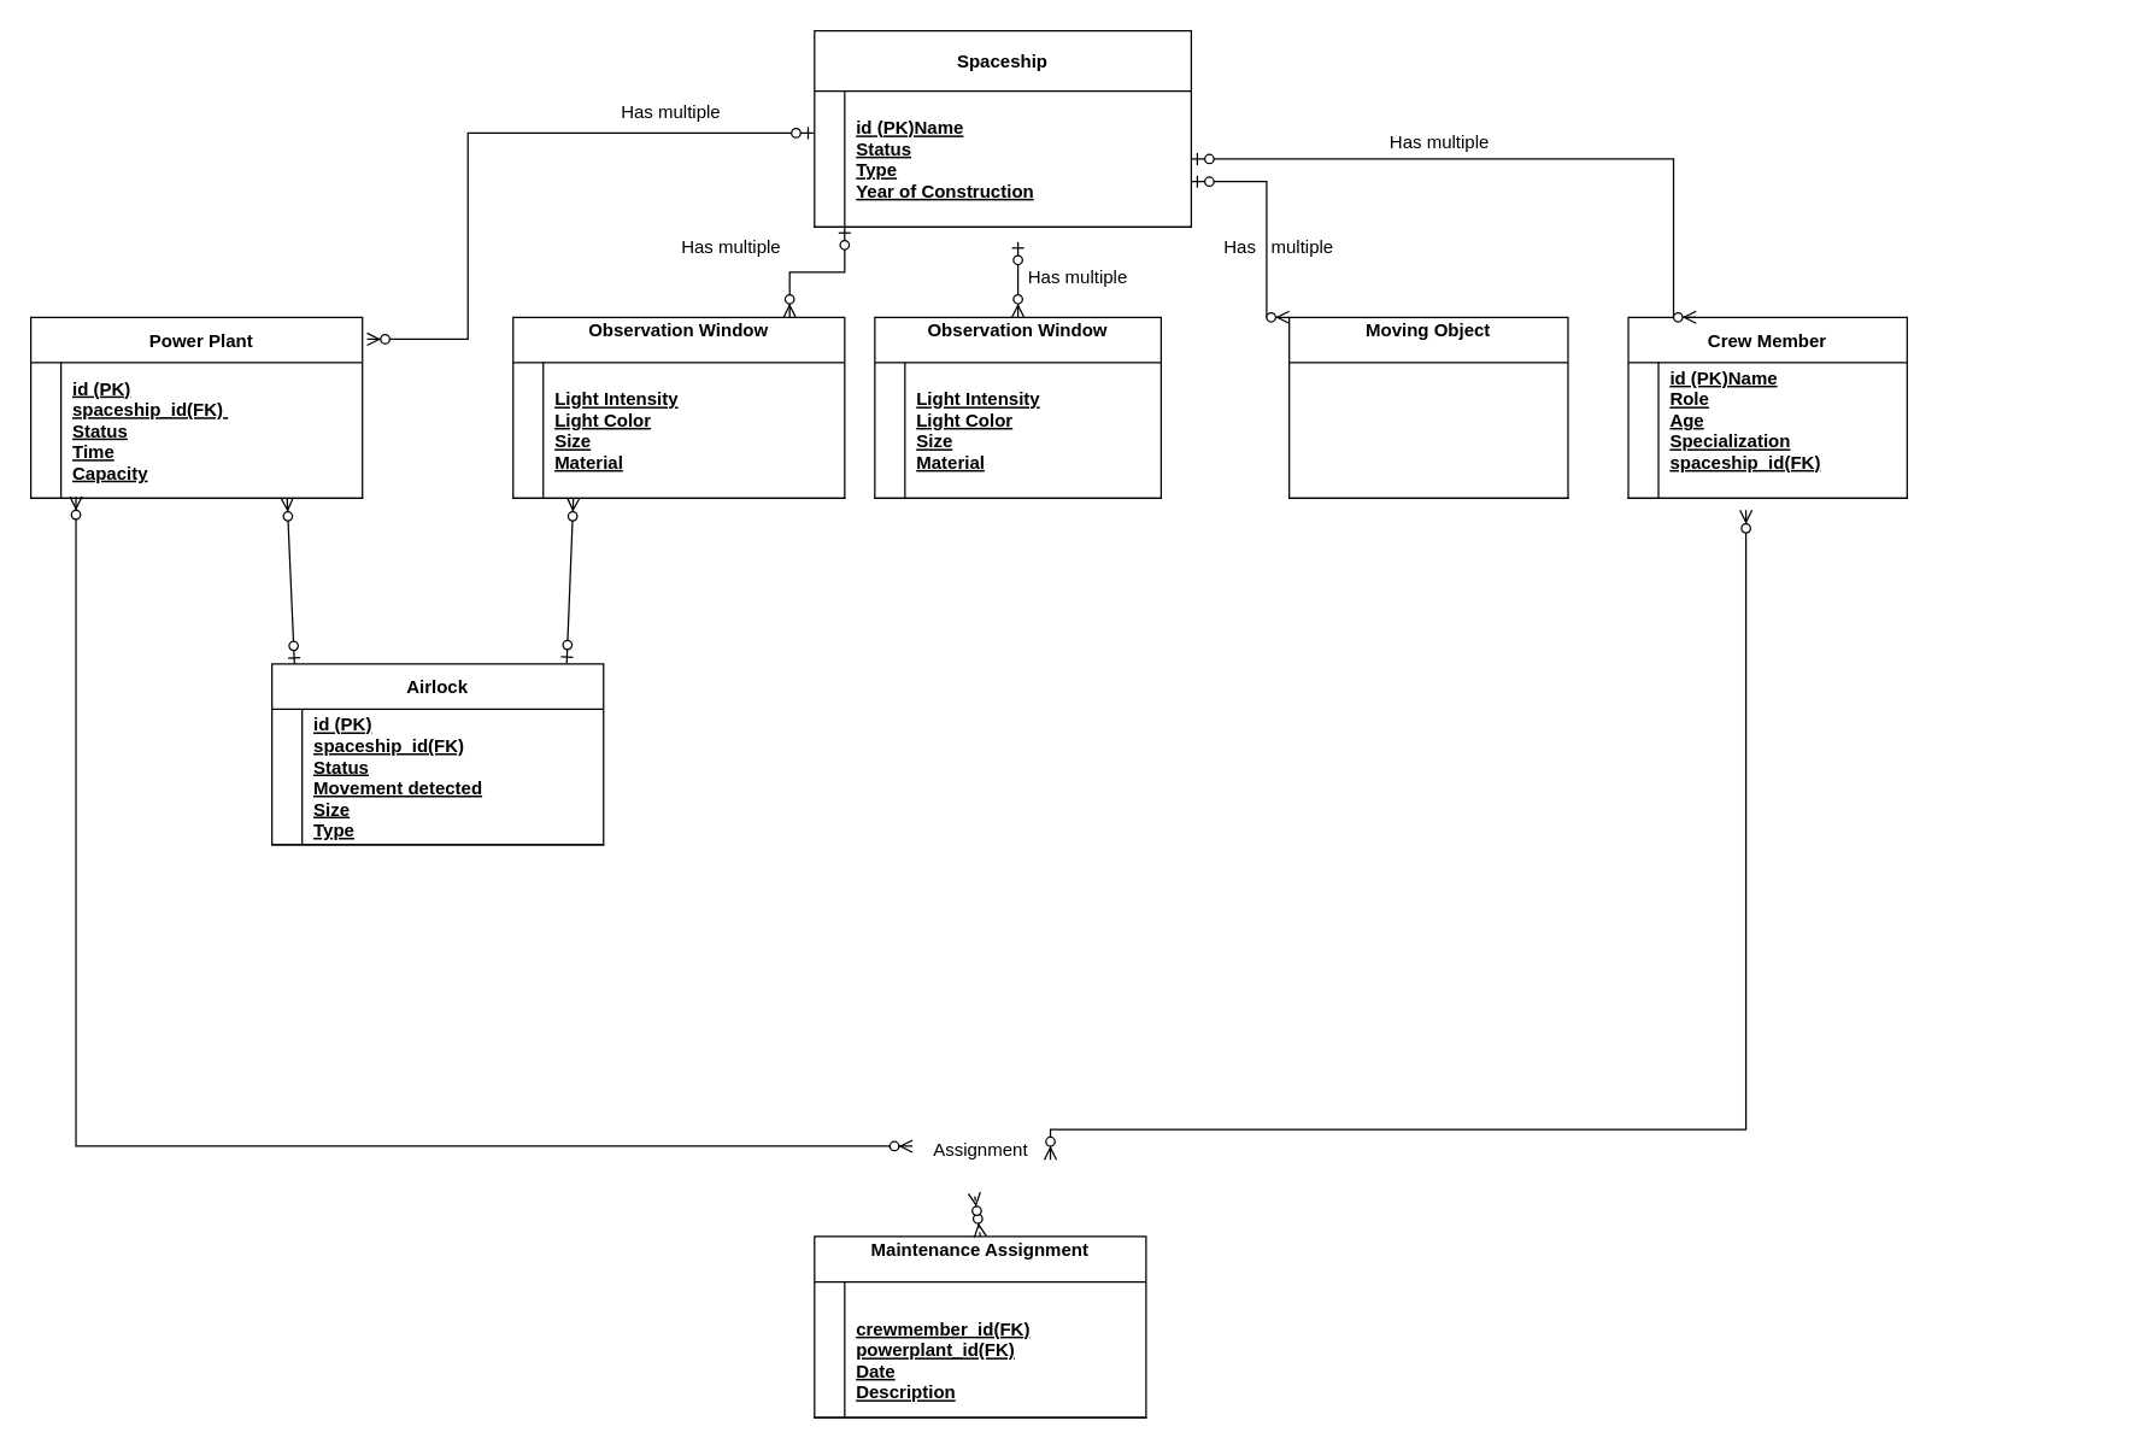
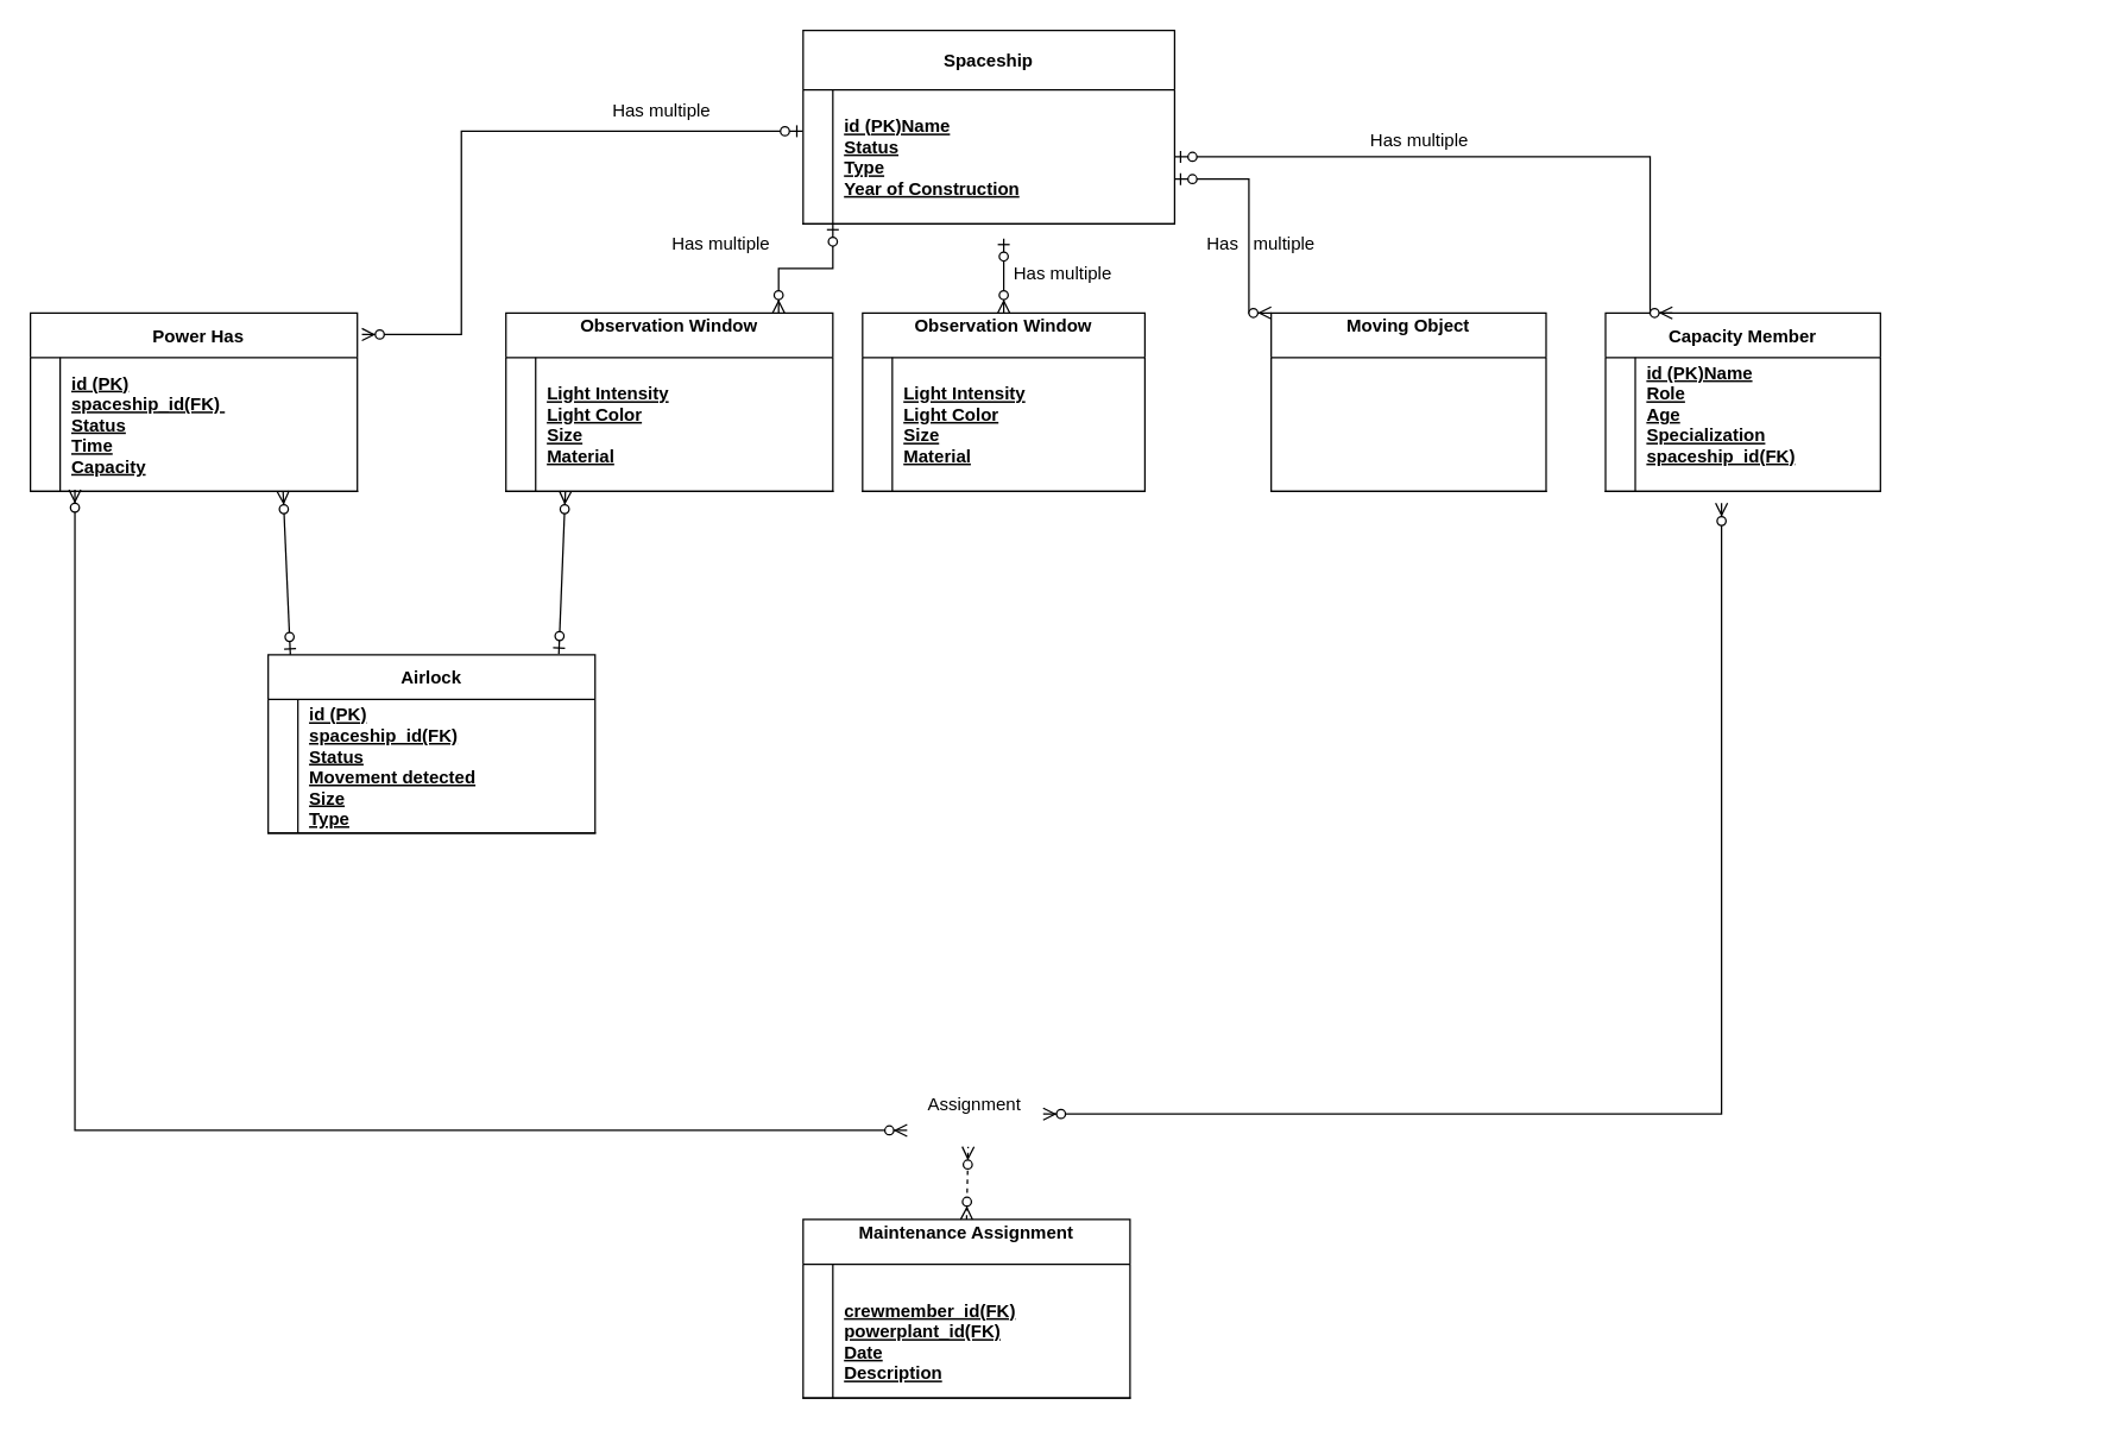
- <mxCell id="6" value="  Power Plant" style="shape=table;startSize=30;container=1;collapsible=1;childLayout=tableLayout;fixedRows=1;rowLines=0;fontStyle=1;align=center;resizeLast=1;" parent="1" vertex="1"><mxGeometry x="20" y="210" width="220" height="120" as="geometry"><mxRectangle x="250" y="10" width="100" height="30" as="alternateBounds" /></mxGeometry></mxCell>
+ <mxCell id="6" value="  Power Has" style="shape=table;startSize=30;container=1;collapsible=1;childLayout=tableLayout;fixedRows=1;rowLines=0;fontStyle=1;align=center;resizeLast=1;" parent="1" vertex="1"><mxGeometry x="20" y="210" width="220" height="120" as="geometry"><mxRectangle x="250" y="10" width="100" height="30" as="alternateBounds" /></mxGeometry></mxCell>
- <mxCell id="25" value="Crew Member" style="shape=table;startSize=30;container=1;collapsible=1;childLayout=tableLayout;fixedRows=1;rowLines=0;fontStyle=1;align=center;resizeLast=1;" parent="1" vertex="1"><mxGeometry x="1080" y="210" width="185" height="120" as="geometry"><mxRectangle x="250" y="10" width="100" height="30" as="alternateBounds" /></mxGeometry></mxCell>
+ <mxCell id="25" value="Capacity Member" style="shape=table;startSize=30;container=1;collapsible=1;childLayout=tableLayout;fixedRows=1;rowLines=0;fontStyle=1;align=center;resizeLast=1;" parent="1" vertex="1"><mxGeometry x="1080" y="210" width="185" height="120" as="geometry"><mxRectangle x="250" y="10" width="100" height="30" as="alternateBounds" /></mxGeometry></mxCell>
- <mxCell id="43" value="Assignment&lt;div&gt;&lt;br&gt;&lt;/div&gt;" style="text;html=1;align=center;verticalAlign=middle;resizable=0;points=[];autosize=1;strokeColor=none;fillColor=none;" parent="1" vertex="1"><mxGeometry x="605" y="750" width="90" height="40" as="geometry" /></mxCell>
+ <mxCell id="43" value="Assignment&lt;div&gt;&lt;br&gt;&lt;/div&gt;" style="text;html=1;align=center;verticalAlign=middle;resizable=0;points=[];autosize=1;strokeColor=none;fillColor=none;" parent="1" vertex="1"><mxGeometry x="610" y="730" width="90" height="40" as="geometry" /></mxCell>
